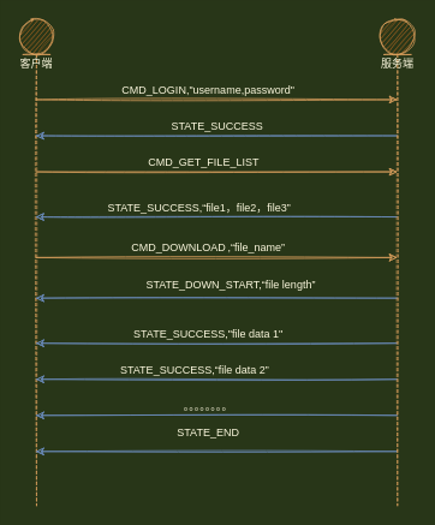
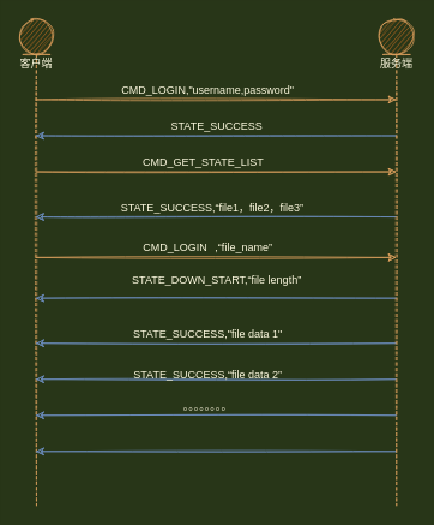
- <mxCell id="16" value="CMD_GET_FILE_LIST" style="text;html=1;align=center;verticalAlign=middle;resizable=0;points=[];autosize=1;strokeColor=none;fillColor=none;fontColor=#FEFAE0;sketch=1;" parent="1" vertex="1"><mxGeometry x="150" y="165" width="150" height="30" as="geometry" /></mxCell>
+ <mxCell id="16" value="CMD_GET_STATE_LIST" style="text;html=1;align=center;verticalAlign=middle;resizable=0;points=[];autosize=1;strokeColor=none;fillColor=none;fontColor=#FEFAE0;sketch=1;" parent="1" vertex="1"><mxGeometry x="150" y="165" width="150" height="30" as="geometry" /></mxCell>
- <mxCell id="17" value="STATE_SUCCESS,“file1，file2，file3”" style="text;html=1;align=center;verticalAlign=middle;resizable=0;points=[];autosize=1;strokeColor=none;fillColor=none;fontColor=#FEFAE0;sketch=1;" parent="1" vertex="1"><mxGeometry x="105" y="215" width="230" height="30" as="geometry" /></mxCell>
+ <mxCell id="17" value="STATE_SUCCESS,“file1，file2，file3”" style="text;html=1;align=center;verticalAlign=middle;resizable=0;points=[];autosize=1;strokeColor=none;fillColor=none;fontColor=#FEFAE0;sketch=1;" parent="1" vertex="1"><mxGeometry x="120" y="215" width="230" height="30" as="geometry" /></mxCell>
- <mxCell id="18" value="CMD_DOWNLOAD&lt;span style=&quot;white-space: pre;&quot;&gt;&#09;&lt;/span&gt;,“file_name”" style="text;html=1;align=center;verticalAlign=middle;resizable=0;points=[];autosize=1;strokeColor=none;fillColor=none;fontColor=#FEFAE0;sketch=1;" parent="1" vertex="1"><mxGeometry x="135" y="260" width="190" height="30" as="geometry" /></mxCell>
+ <mxCell id="18" value="CMD_LOGIN&lt;span style=&quot;white-space: pre;&quot;&gt;&#09;&lt;/span&gt;,“file_name”" style="text;html=1;align=center;verticalAlign=middle;resizable=0;points=[];autosize=1;strokeColor=none;fillColor=none;fontColor=#FEFAE0;sketch=1;" parent="1" vertex="1"><mxGeometry x="135" y="260" width="190" height="30" as="geometry" /></mxCell>
- <mxCell id="19" value="STATE_DOWN_START,“file length”" style="text;html=1;align=center;verticalAlign=middle;resizable=0;points=[];autosize=1;strokeColor=none;fillColor=none;fontColor=#FEFAE0;sketch=1;" parent="1" vertex="1"><mxGeometry x="150" y="300" width="210" height="30" as="geometry" /></mxCell>
+ <mxCell id="19" value="STATE_DOWN_START,“file length”" style="text;html=1;align=center;verticalAlign=middle;resizable=0;points=[];autosize=1;strokeColor=none;fillColor=none;fontColor=#FEFAE0;sketch=1;" parent="1" vertex="1"><mxGeometry x="135" y="295" width="210" height="30" as="geometry" /></mxCell>
- <mxCell id="21" value="STATE_SUCCESS,“file data 2”" style="text;html=1;align=center;verticalAlign=middle;resizable=0;points=[];autosize=1;strokeColor=none;fillColor=none;fontColor=#FEFAE0;sketch=1;" parent="1" vertex="1"><mxGeometry x="120" y="395" width="190" height="30" as="geometry" /></mxCell>
+ <mxCell id="21" value="STATE_SUCCESS,“file data 2”" style="text;html=1;align=center;verticalAlign=middle;resizable=0;points=[];autosize=1;strokeColor=none;fillColor=none;fontColor=#FEFAE0;sketch=1;" parent="1" vertex="1"><mxGeometry x="135" y="400" width="190" height="30" as="geometry" /></mxCell>
- <mxCell id="23" value="STATE_END" style="text;html=1;align=center;verticalAlign=middle;resizable=0;points=[];autosize=1;strokeColor=none;fillColor=none;fontColor=#FEFAE0;sketch=1;" parent="1" vertex="1"><mxGeometry x="185" y="465" width="90" height="30" as="geometry" /></mxCell>
